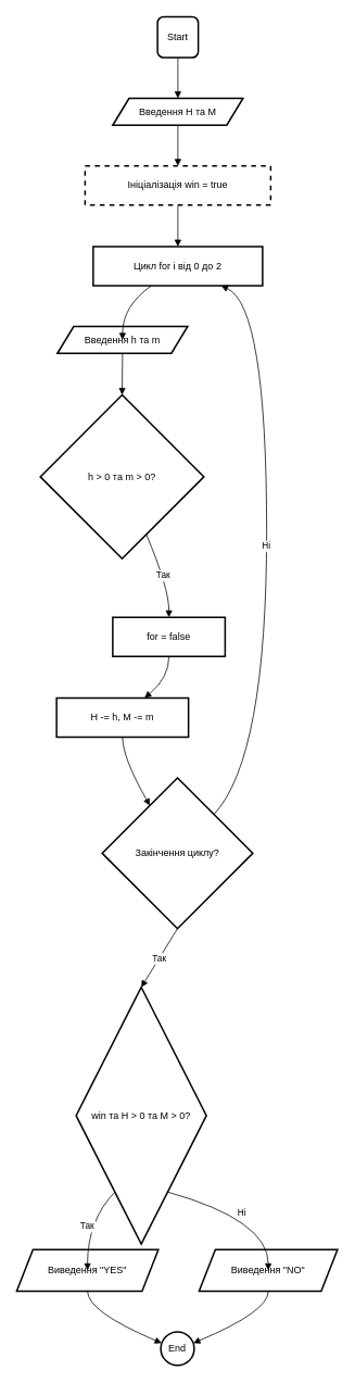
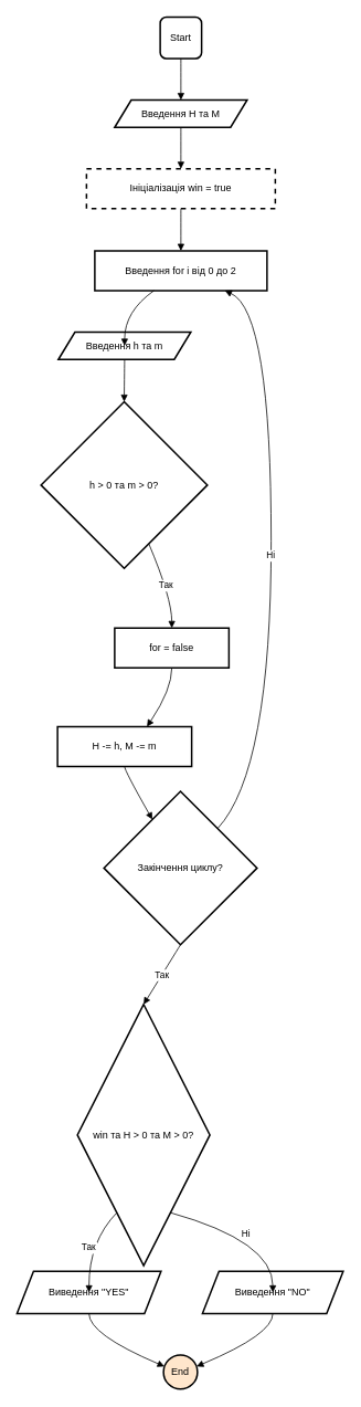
- <mxCell id="5" value="Цикл for i від 0 до 2" style="whiteSpace=wrap;strokeWidth=2;" vertex="1" parent="1"><mxGeometry x="114" y="302" width="208" height="48" as="geometry" /></mxCell>
+ <mxCell id="5" value="Введення for i від 0 до 2" style="whiteSpace=wrap;strokeWidth=2;" vertex="1" parent="1"><mxGeometry x="114" y="302" width="208" height="48" as="geometry" /></mxCell>
- <mxCell id="9" value="H -= h, M -= m" style="whiteSpace=wrap;strokeWidth=2;" vertex="1" parent="1"><mxGeometry x="69" y="856" width="162" height="48" as="geometry" /></mxCell>
+ <mxCell id="9" value="H -= h, M -= m" style="whiteSpace=wrap;strokeWidth=2;" vertex="1" parent="1"><mxGeometry x="69" y="876" width="162" height="48" as="geometry" /></mxCell>
- <mxCell id="14" value="End" style="ellipse;aspect=fixed;strokeWidth=2;whiteSpace=wrap;" vertex="1" parent="1"><mxGeometry x="197" y="1634" width="41" height="41" as="geometry" /></mxCell>
+ <mxCell id="14" value="End" style="ellipse;aspect=fixed;strokeWidth=2;whiteSpace=wrap;fillColor=#ffe6cc;" vertex="1" parent="1"><mxGeometry x="197" y="1634" width="41" height="41" as="geometry" /></mxCell>
